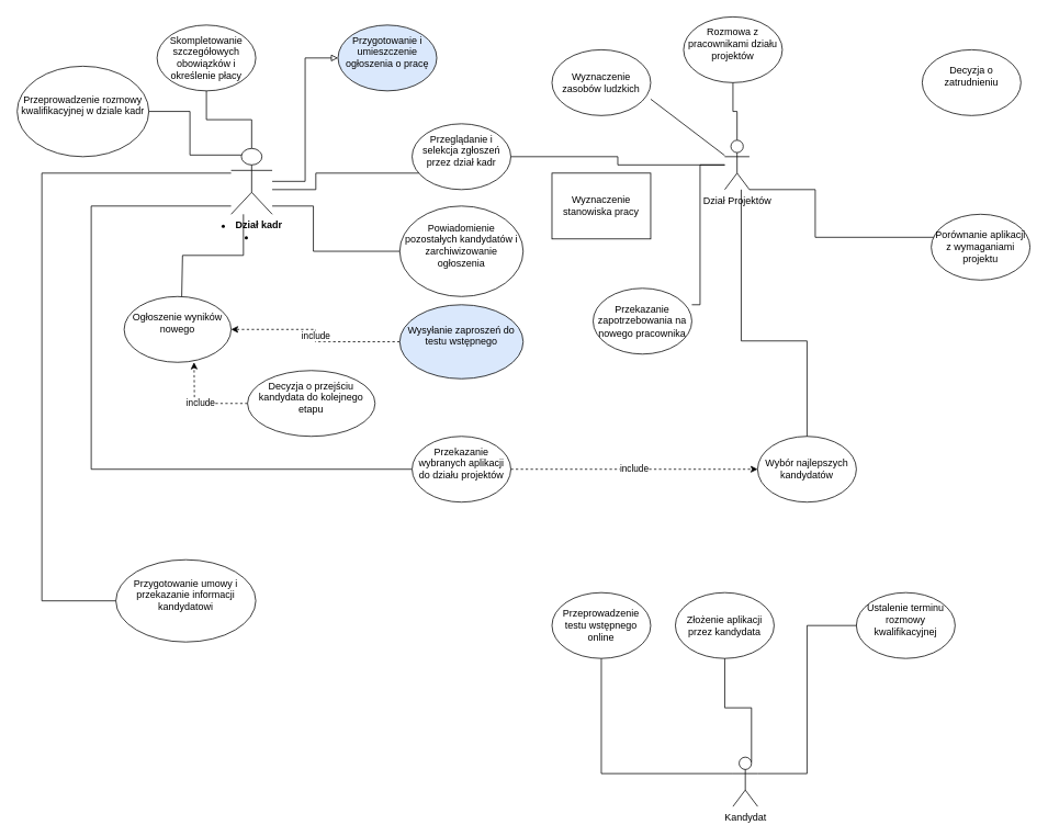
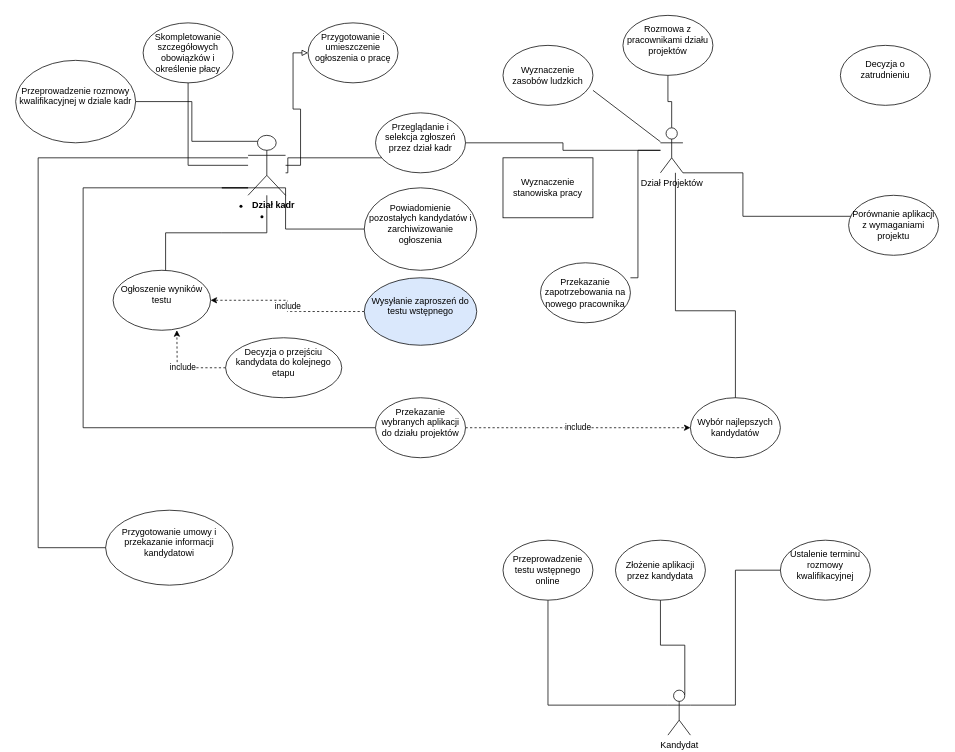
- <mxCell id="25" value="&#10;Przygotowanie i umieszczenie ogłoszenia o pracę&#10;&#10;" style="ellipse;whiteSpace=wrap;html=1;fillColor=#dae8fc;" vertex="1" parent="1"><mxGeometry x="410" y="30" width="120" height="80" as="geometry" /></mxCell>
+ <mxCell id="25" value="&#10;Przygotowanie i umieszczenie ogłoszenia o pracę&#10;&#10;" style="ellipse;whiteSpace=wrap;html=1;" vertex="1" parent="1"><mxGeometry x="410" y="30" width="120" height="80" as="geometry" /></mxCell>
- <mxCell id="8" value="&lt;li&gt;&lt;b&gt;Dział kadr&lt;/b&gt;&lt;/li&gt;&lt;li&gt;&lt;b&gt;&lt;br&gt;&lt;/b&gt;&lt;/li&gt;" style="shape=umlActor;verticalLabelPosition=bottom;verticalAlign=top;html=1;outlineConnect=0;" vertex="1" parent="1"><mxGeometry x="280" y="180" width="50" height="80" as="geometry" /></mxCell>
+ <mxCell id="8" value="&lt;li&gt;&lt;b&gt;Dział kadr&lt;/b&gt;&lt;/li&gt;&lt;li&gt;&lt;b&gt;&lt;br&gt;&lt;/b&gt;&lt;/li&gt;" style="shape=umlActor;verticalLabelPosition=bottom;verticalAlign=top;html=1;outlineConnect=0;" vertex="1" parent="1"><mxGeometry x="330" y="180" width="50" height="80" as="geometry" /></mxCell>
- <mxCell id="31" value="&#10;Ogłoszenie wyników nowego&#10;&#10;" style="ellipse;whiteSpace=wrap;html=1;" vertex="1" parent="1"><mxGeometry x="150" y="360" width="130" height="80" as="geometry" /></mxCell>
+ <mxCell id="31" value="&#10;Ogłoszenie wyników testu&#10;&#10;" style="ellipse;whiteSpace=wrap;html=1;" vertex="1" parent="1"><mxGeometry x="150" y="360" width="130" height="80" as="geometry" /></mxCell>
